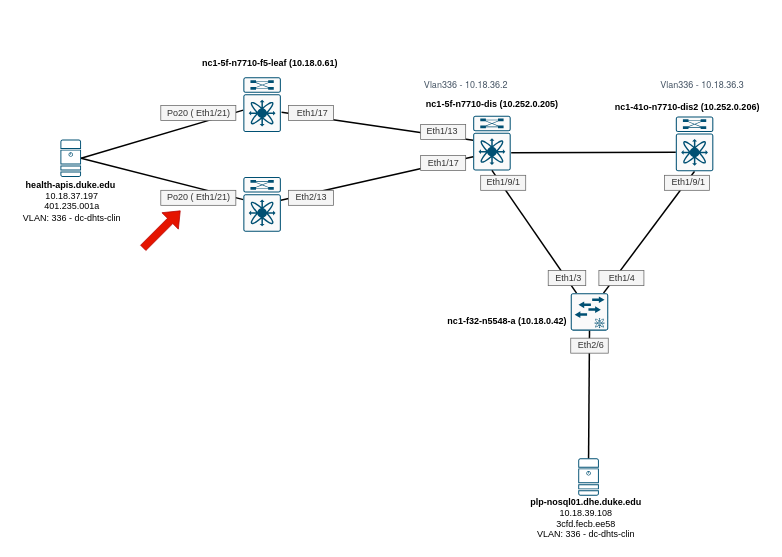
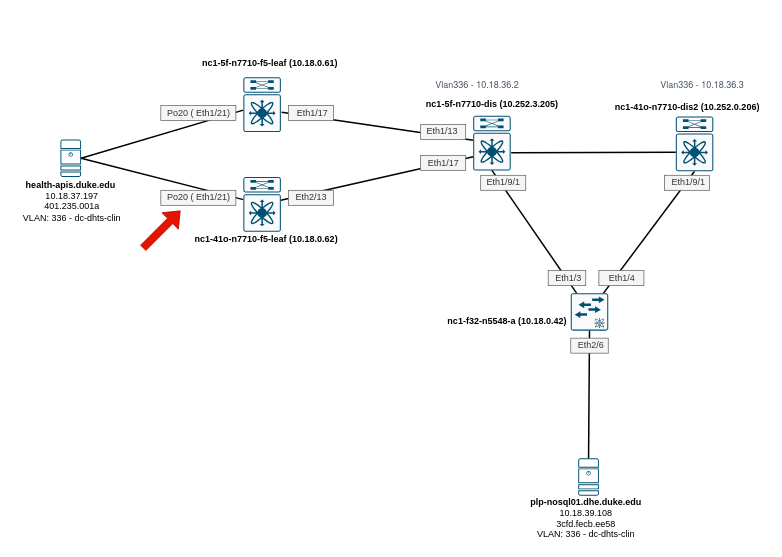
- <mxCell id="33" value="&lt;div style=&quot;text-align: left&quot;&gt;&lt;span&gt;&lt;font color=&quot;#455464&quot; face=&quot;sourcesanspro, helvetica neue, helvetica, arial, sans-serif&quot;&gt;Vlan336 - 10.18.36.2&lt;/font&gt;&lt;/span&gt;&lt;/div&gt;" style="text;html=1;align=center;verticalAlign=middle;resizable=0;points=[];autosize=1;" parent="1" vertex="1"><mxGeometry x="555" y="102.25" width="130" height="20" as="geometry" /></mxCell>
+ <mxCell id="33" value="&lt;div style=&quot;text-align: left&quot;&gt;&lt;span&gt;&lt;font color=&quot;#455464&quot; face=&quot;sourcesanspro, helvetica neue, helvetica, arial, sans-serif&quot;&gt;Vlan336 - 10.18.36.2&lt;/font&gt;&lt;/span&gt;&lt;/div&gt;" style="text;html=1;align=center;verticalAlign=middle;resizable=0;points=[];autosize=1;" parent="1" vertex="1"><mxGeometry x="570" y="102.25" width="130" height="20" as="geometry" /></mxCell>
- <mxCell id="12" value="nc1-5f-n7710-dis (10.252.0.205)" style="text;html=1;align=center;verticalAlign=middle;resizable=0;points=[];autosize=1;fontStyle=1" parent="1" vertex="1"><mxGeometry x="560" y="128.75" width="190" height="20" as="geometry" /></mxCell>
+ <mxCell id="12" value="nc1-5f-n7710-dis (10.252.3.205)" style="text;html=1;align=center;verticalAlign=middle;resizable=0;points=[];autosize=1;fontStyle=1" parent="1" vertex="1"><mxGeometry x="560" y="128.75" width="190" height="20" as="geometry" /></mxCell>
+ <mxCell id="31" value="nc1-41o-n7710-f5-leaf (10.18.0.62)" style="text;html=1;align=center;verticalAlign=middle;resizable=0;points=[];autosize=1;fontStyle=1" parent="1" vertex="1"><mxGeometry x="248.75" y="308.25" width="210" height="20" as="geometry" /></mxCell>
